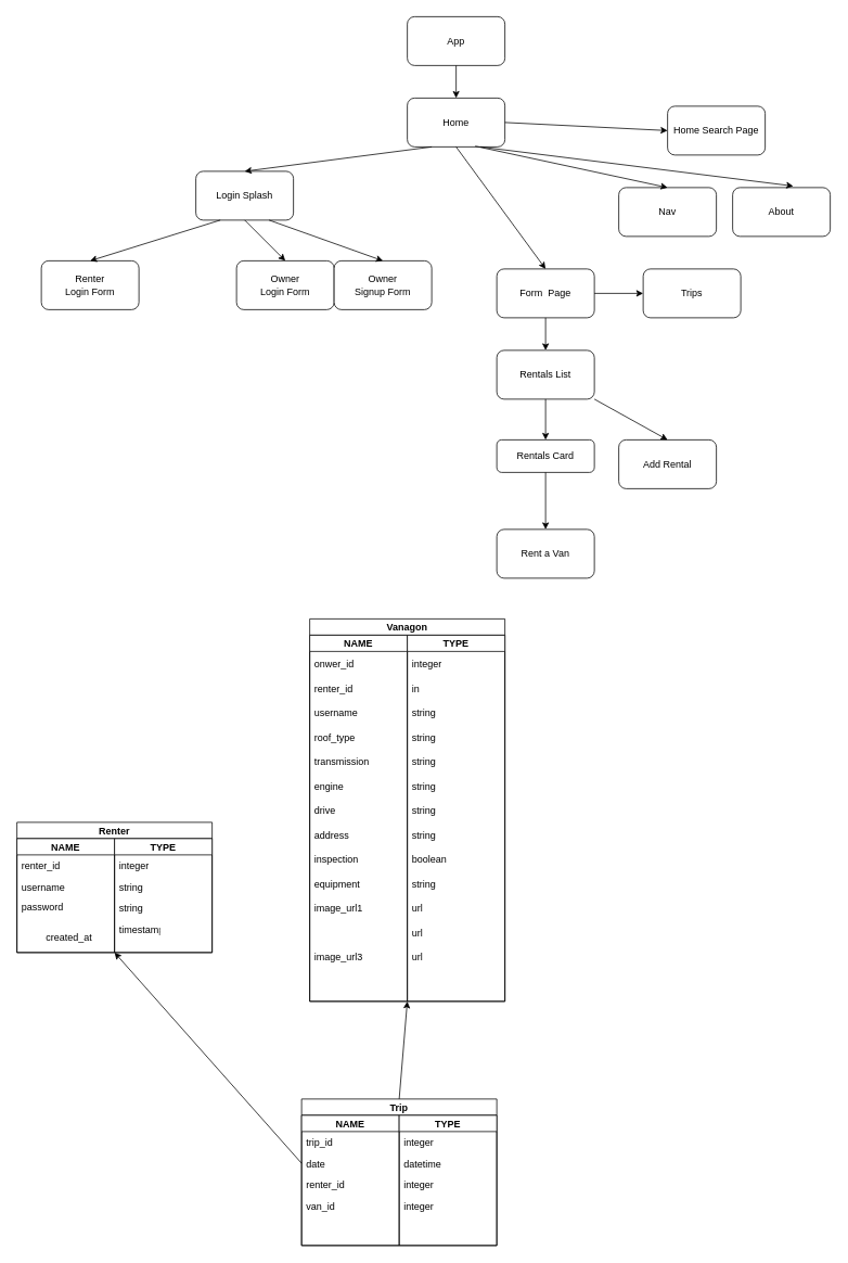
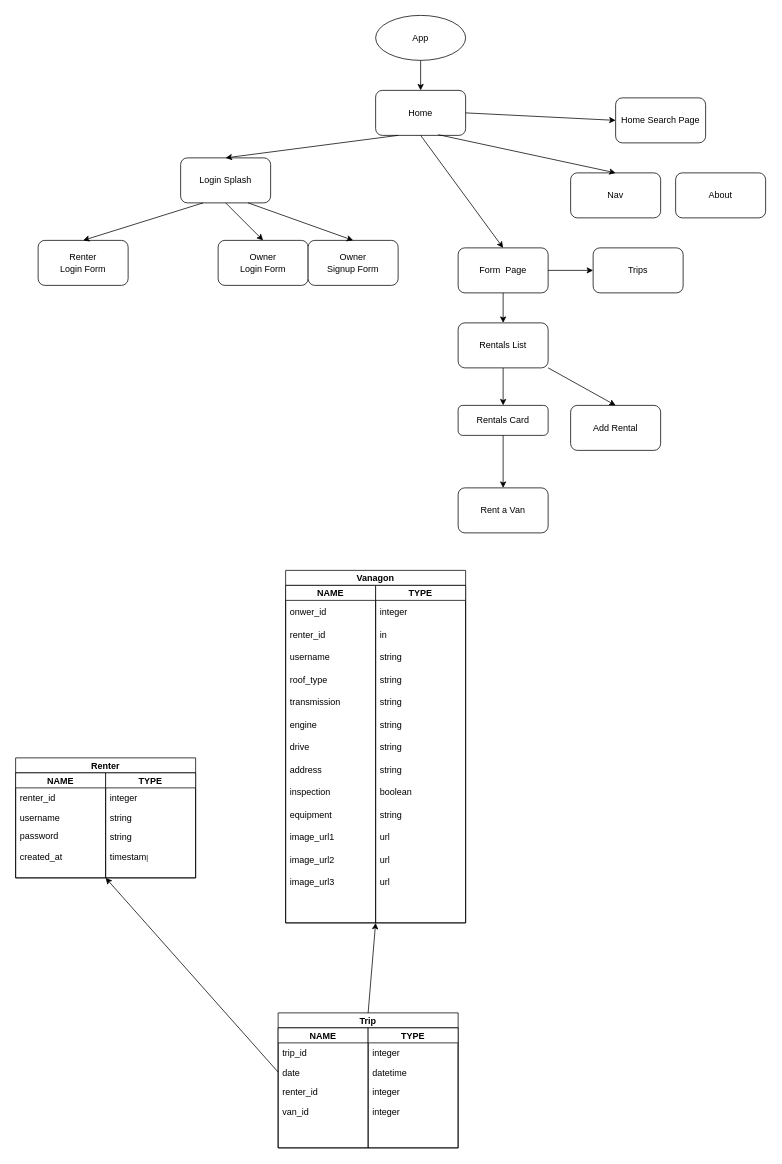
- <mxCell id="28" value="App" style="rounded=1;whiteSpace=wrap;html=1;" parent="1" vertex="1"><mxGeometry x="500" y="20" width="120" height="60" as="geometry" /></mxCell>
+ <mxCell id="28" value="App" style="ellipse;whiteSpace=wrap;html=1;" parent="1" vertex="1"><mxGeometry x="500" y="20" width="120" height="60" as="geometry" /></mxCell>
- <mxCell id="15" value="" style="endArrow=classic;html=1;exitX=0.75;exitY=1;exitDx=0;exitDy=0;entryX=0.621;entryY=-0.031;entryDx=0;entryDy=0;entryPerimeter=0;" parent="1" source="2" target="8" edge="1"><mxGeometry width="50" height="50" relative="1" as="geometry"><mxPoint x="540" y="320" as="sourcePoint" /><mxPoint x="590" y="270" as="targetPoint" /></mxGeometry></mxCell>
+ <mxCell id="54" value="image_url2" style="text;strokeColor=none;fillColor=none;align=left;verticalAlign=middle;spacingLeft=4;spacingRight=4;overflow=hidden;points=[[0,0.5],[1,0.5]];portConstraint=eastwest;rotatable=0;" parent="42" vertex="1"><mxGeometry y="350" width="120" height="30" as="geometry" /></mxCell>
- <mxCell id="35" value="created_at" style="text;strokeColor=none;fillColor=none;align=left;verticalAlign=top;spacingLeft=4;spacingRight=4;overflow=hidden;rotatable=0;points=[[0,0.5],[1,0.5]];portConstraint=eastwest;" parent="31" vertex="1"><mxGeometry x="30" y="108" width="80" height="26" as="geometry" /></mxCell>
+ <mxCell id="35" value="created_at" style="text;strokeColor=none;fillColor=none;align=left;verticalAlign=top;spacingLeft=4;spacingRight=4;overflow=hidden;rotatable=0;points=[[0,0.5],[1,0.5]];portConstraint=eastwest;" parent="31" vertex="1"><mxGeometry y="98" width="80" height="26" as="geometry" /></mxCell>
